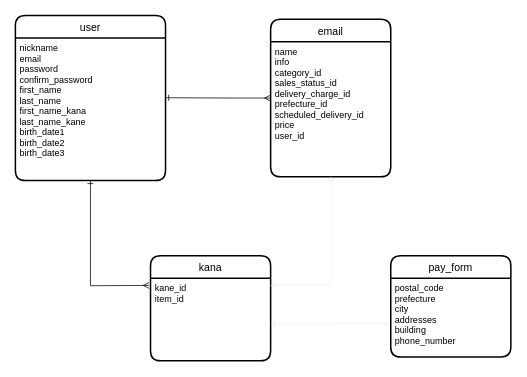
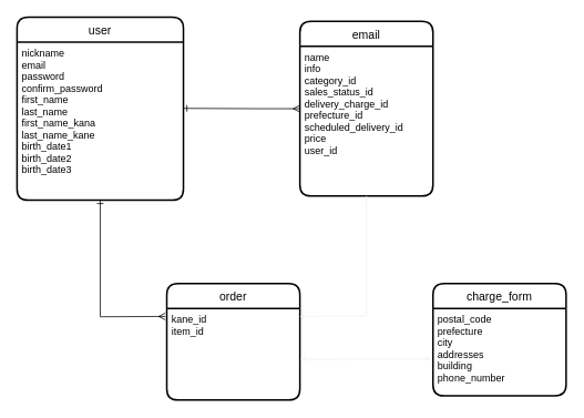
- <mxCell id="4" value="kana" style="swimlane;childLayout=stackLayout;horizontal=1;startSize=30;horizontalStack=0;rounded=1;fontSize=14;fontStyle=0;strokeWidth=2;resizeParent=0;resizeLast=1;shadow=0;dashed=0;align=center;" vertex="1" parent="1"><mxGeometry x="200" y="340" width="160" height="140" as="geometry" /></mxCell>
+ <mxCell id="4" value="order" style="swimlane;childLayout=stackLayout;horizontal=1;startSize=30;horizontalStack=0;rounded=1;fontSize=14;fontStyle=0;strokeWidth=2;resizeParent=0;resizeLast=1;shadow=0;dashed=0;align=center;" vertex="1" parent="1"><mxGeometry x="200" y="340" width="160" height="140" as="geometry" /></mxCell>
- <mxCell id="8" value="pay_form" style="swimlane;childLayout=stackLayout;horizontal=1;startSize=30;horizontalStack=0;rounded=1;fontSize=14;fontStyle=0;strokeWidth=2;resizeParent=0;resizeLast=1;shadow=0;dashed=0;align=center;" vertex="1" parent="1"><mxGeometry x="520" y="340" width="160" height="135" as="geometry" /></mxCell>
+ <mxCell id="8" value="charge_form" style="swimlane;childLayout=stackLayout;horizontal=1;startSize=30;horizontalStack=0;rounded=1;fontSize=14;fontStyle=0;strokeWidth=2;resizeParent=0;resizeLast=1;shadow=0;dashed=0;align=center;" vertex="1" parent="1"><mxGeometry x="520" y="340" width="160" height="135" as="geometry" /></mxCell>
